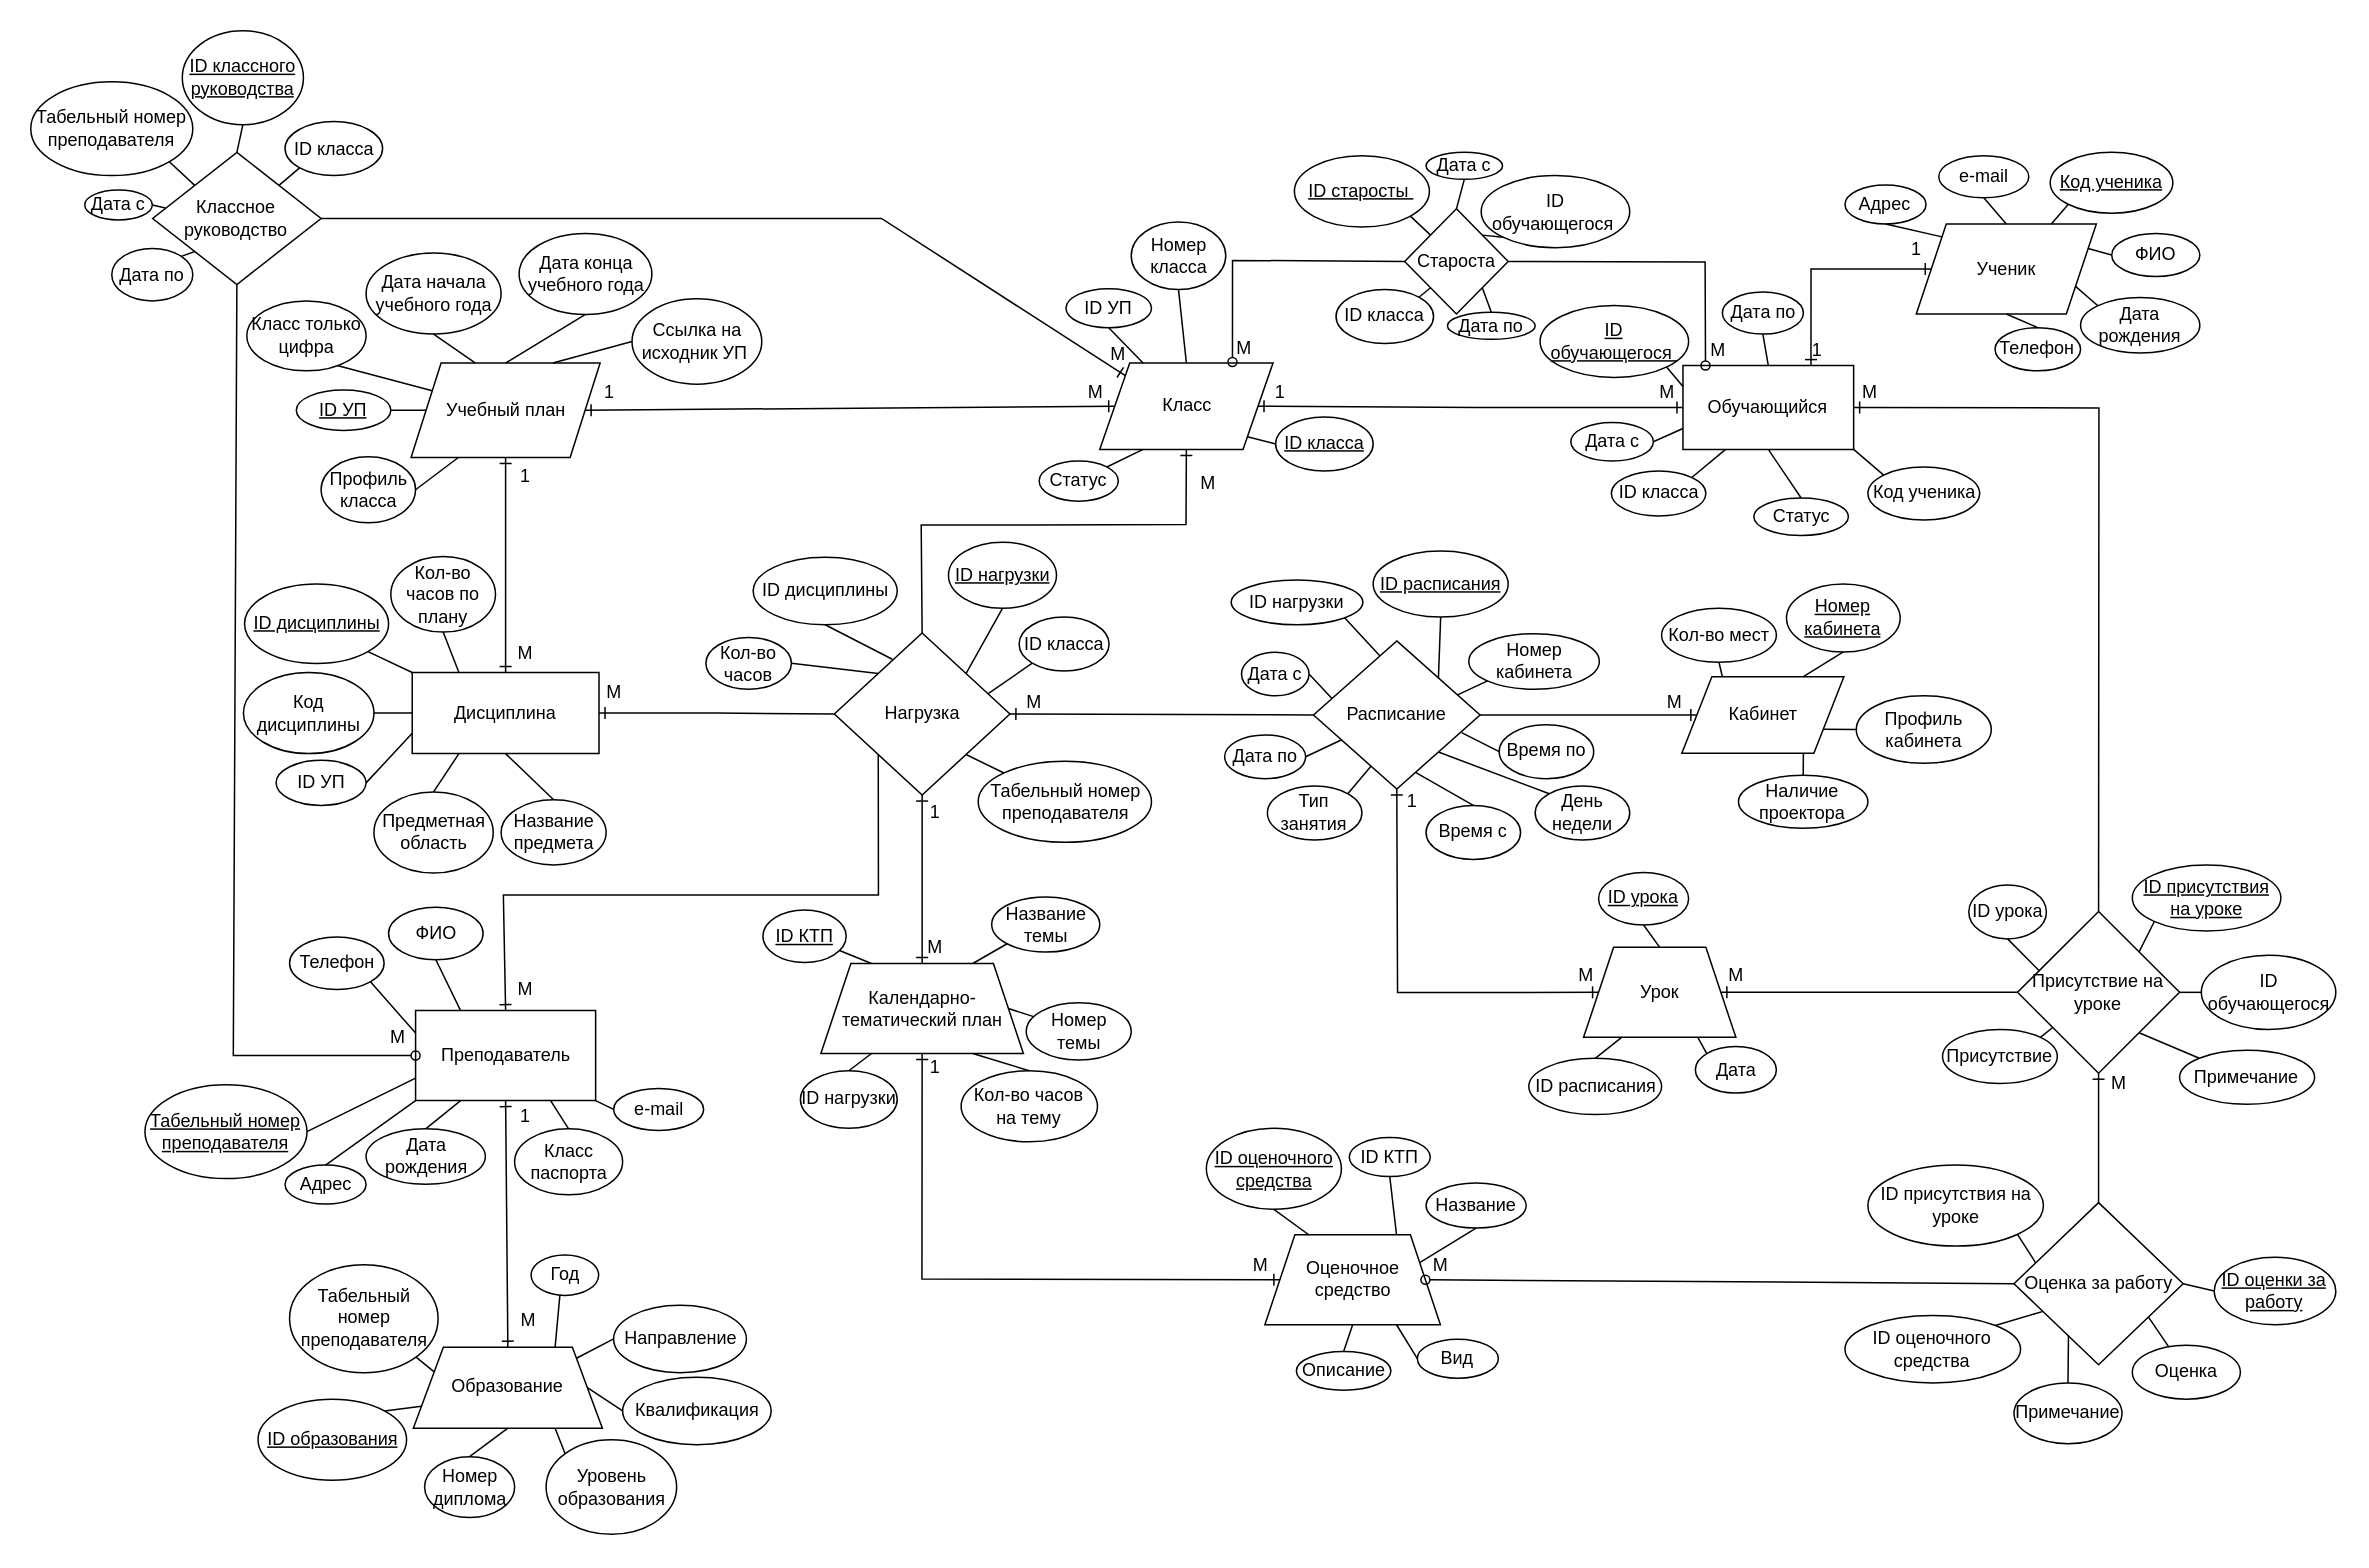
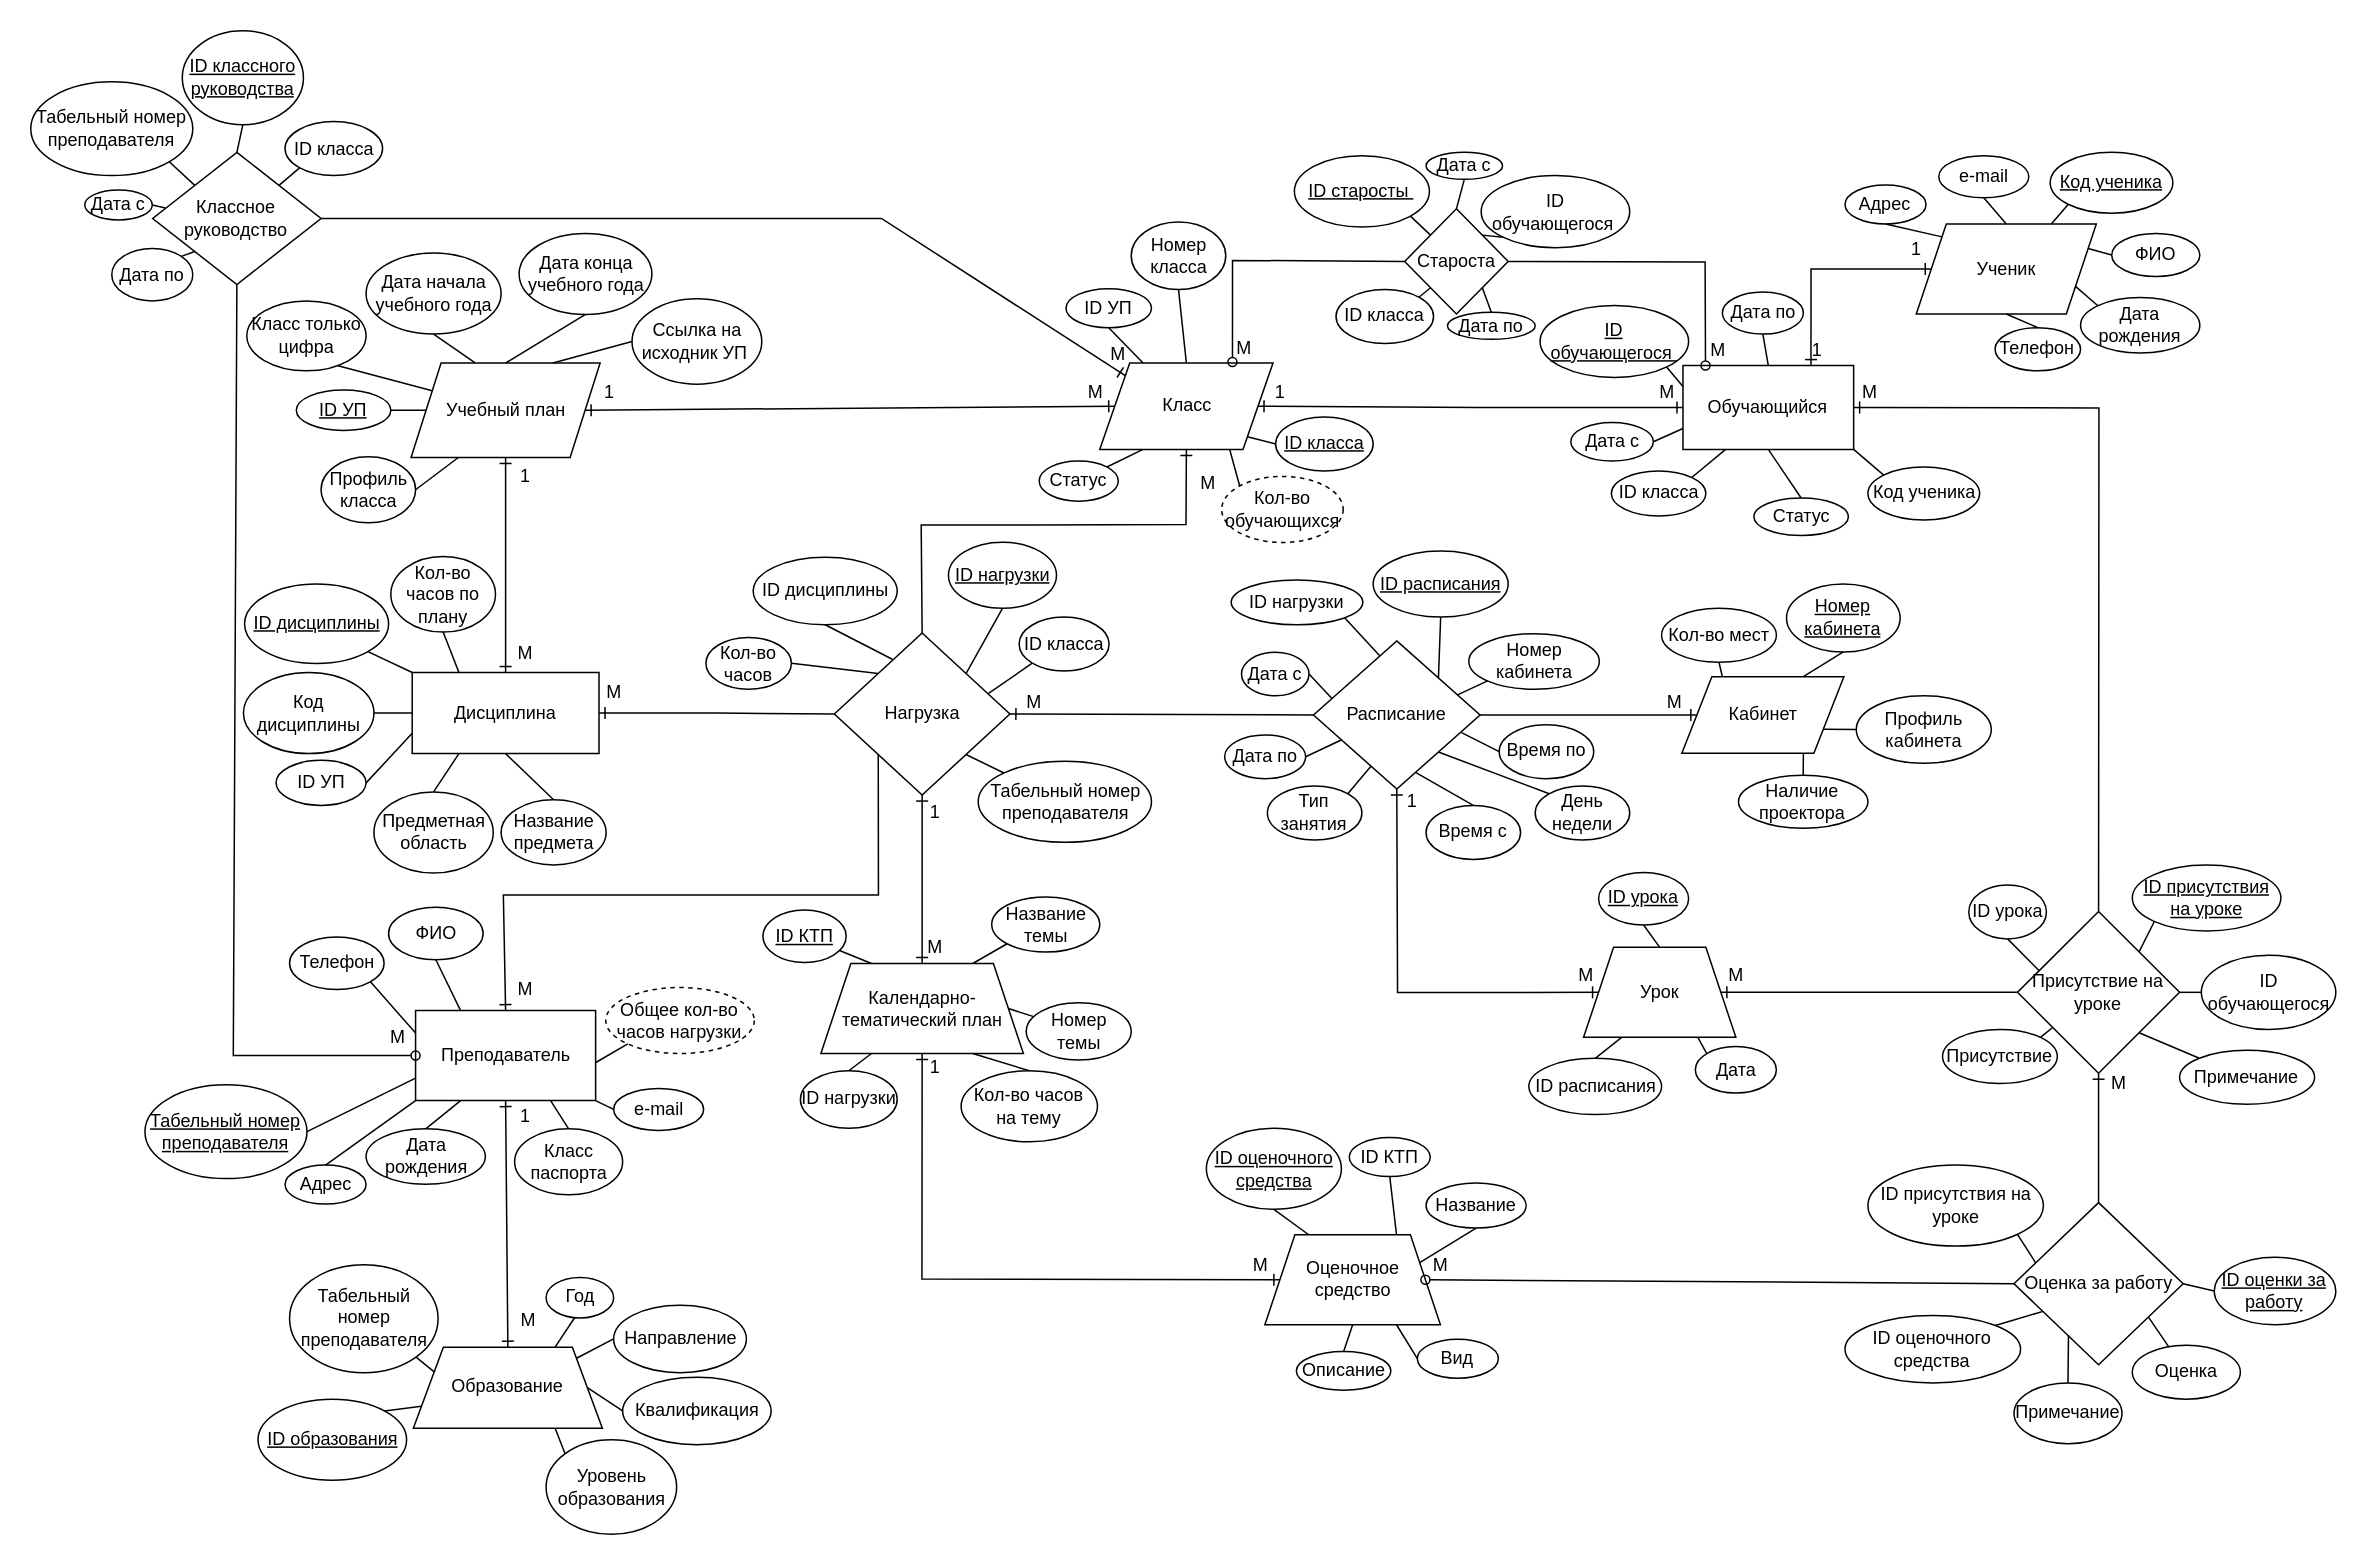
+ <mxCell id="259" value="" style="endArrow=none;html=1;rounded=0;entryX=0.75;entryY=1;entryDx=0;entryDy=0;exitX=0;exitY=0;exitDx=0;exitDy=0;" edge="1" parent="1" source="258" target="5"><mxGeometry width="50" height="50" relative="1" as="geometry"><mxPoint x="884" y="385" as="sourcePoint" /><mxPoint x="934" y="335" as="targetPoint" /></mxGeometry></mxCell>
+ <mxCell id="258" value="Кол-во обучающихся" style="ellipse;whiteSpace=wrap;html=1;dashed=1;" vertex="1" parent="1"><mxGeometry x="813.75" y="317" width="81" height="44" as="geometry" /></mxCell>
+ <mxCell id="256" value="Общее кол-во часов нагрузки" style="ellipse;whiteSpace=wrap;html=1;dashed=1;" vertex="1" parent="1"><mxGeometry x="403.25" y="657.63" width="99" height="44" as="geometry" /></mxCell>
+ <mxCell id="257" value="" style="endArrow=none;html=1;rounded=0;exitX=1.001;exitY=0.577;exitDx=0;exitDy=0;exitPerimeter=0;entryX=0;entryY=1;entryDx=0;entryDy=0;" edge="1" parent="1" source="6" target="256"><mxGeometry width="50" height="50" relative="1" as="geometry"><mxPoint x="470" y="727" as="sourcePoint" /><mxPoint x="520" y="677" as="targetPoint" /></mxGeometry></mxCell>
- <mxCell id="37" value="Год" style="ellipse;whiteSpace=wrap;html=1;" parent="1" vertex="1"><mxGeometry x="353.5" y="835.87" width="45" height="27" as="geometry" /></mxCell>
+ <mxCell id="37" value="Год" style="ellipse;whiteSpace=wrap;html=1;" parent="1" vertex="1"><mxGeometry x="363.5" y="850.87" width="45" height="27" as="geometry" /></mxCell>
- <mxCell id="113" value="" style="endArrow=none;html=1;rounded=0;strokeColor=default;exitX=0.5;exitY=0;exitDx=0;exitDy=0;entryX=0.5;entryY=1;entryDx=0;entryDy=0;" parent="1" source="32" target="7" edge="1"><mxGeometry width="50" height="50" relative="1" as="geometry"><mxPoint x="453.5" y="1001.12" as="sourcePoint" /><mxPoint x="503.5" y="951.12" as="targetPoint" /></mxGeometry></mxCell>
- <mxCell id="32" value="Номер диплома" style="ellipse;whiteSpace=wrap;html=1;" parent="1" vertex="1"><mxGeometry x="282.5" y="970.37" width="60" height="40.5" as="geometry" /></mxCell>
